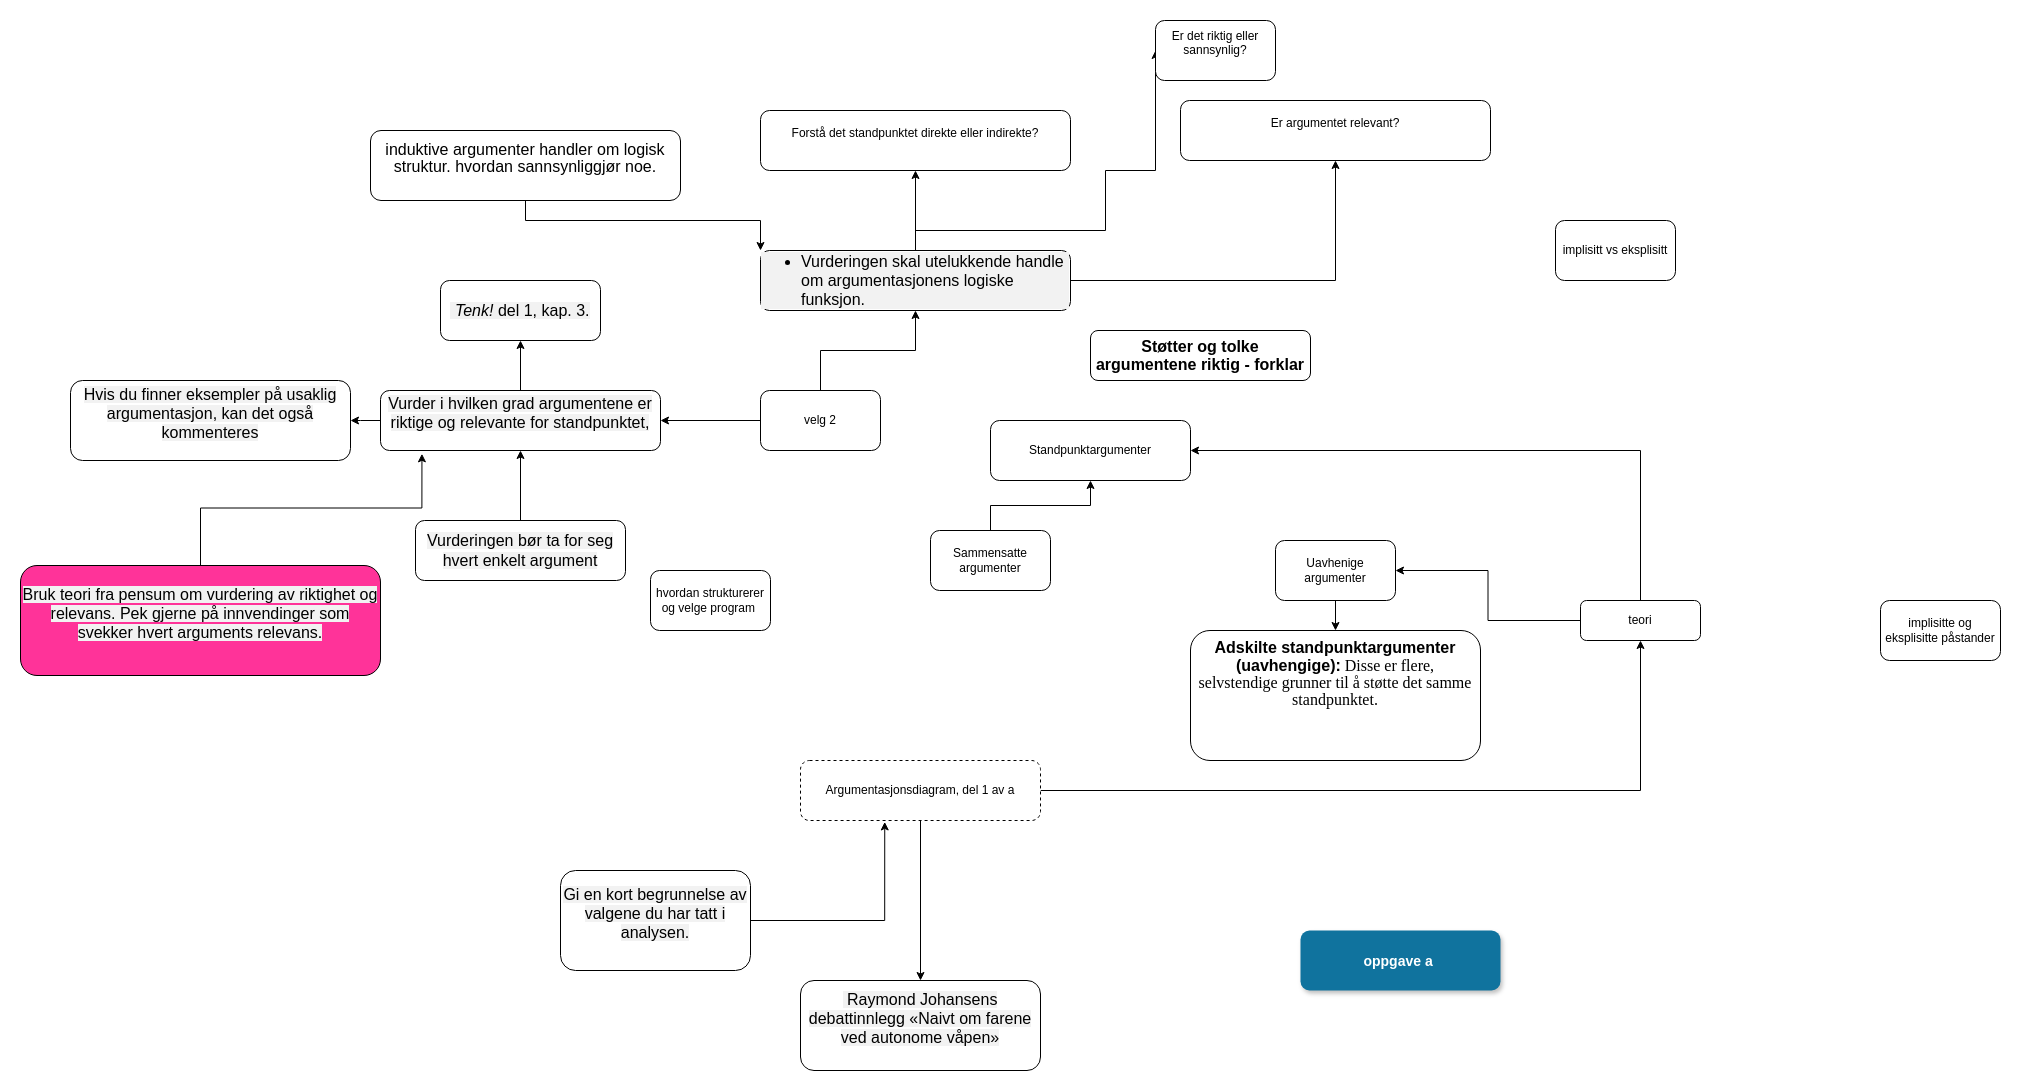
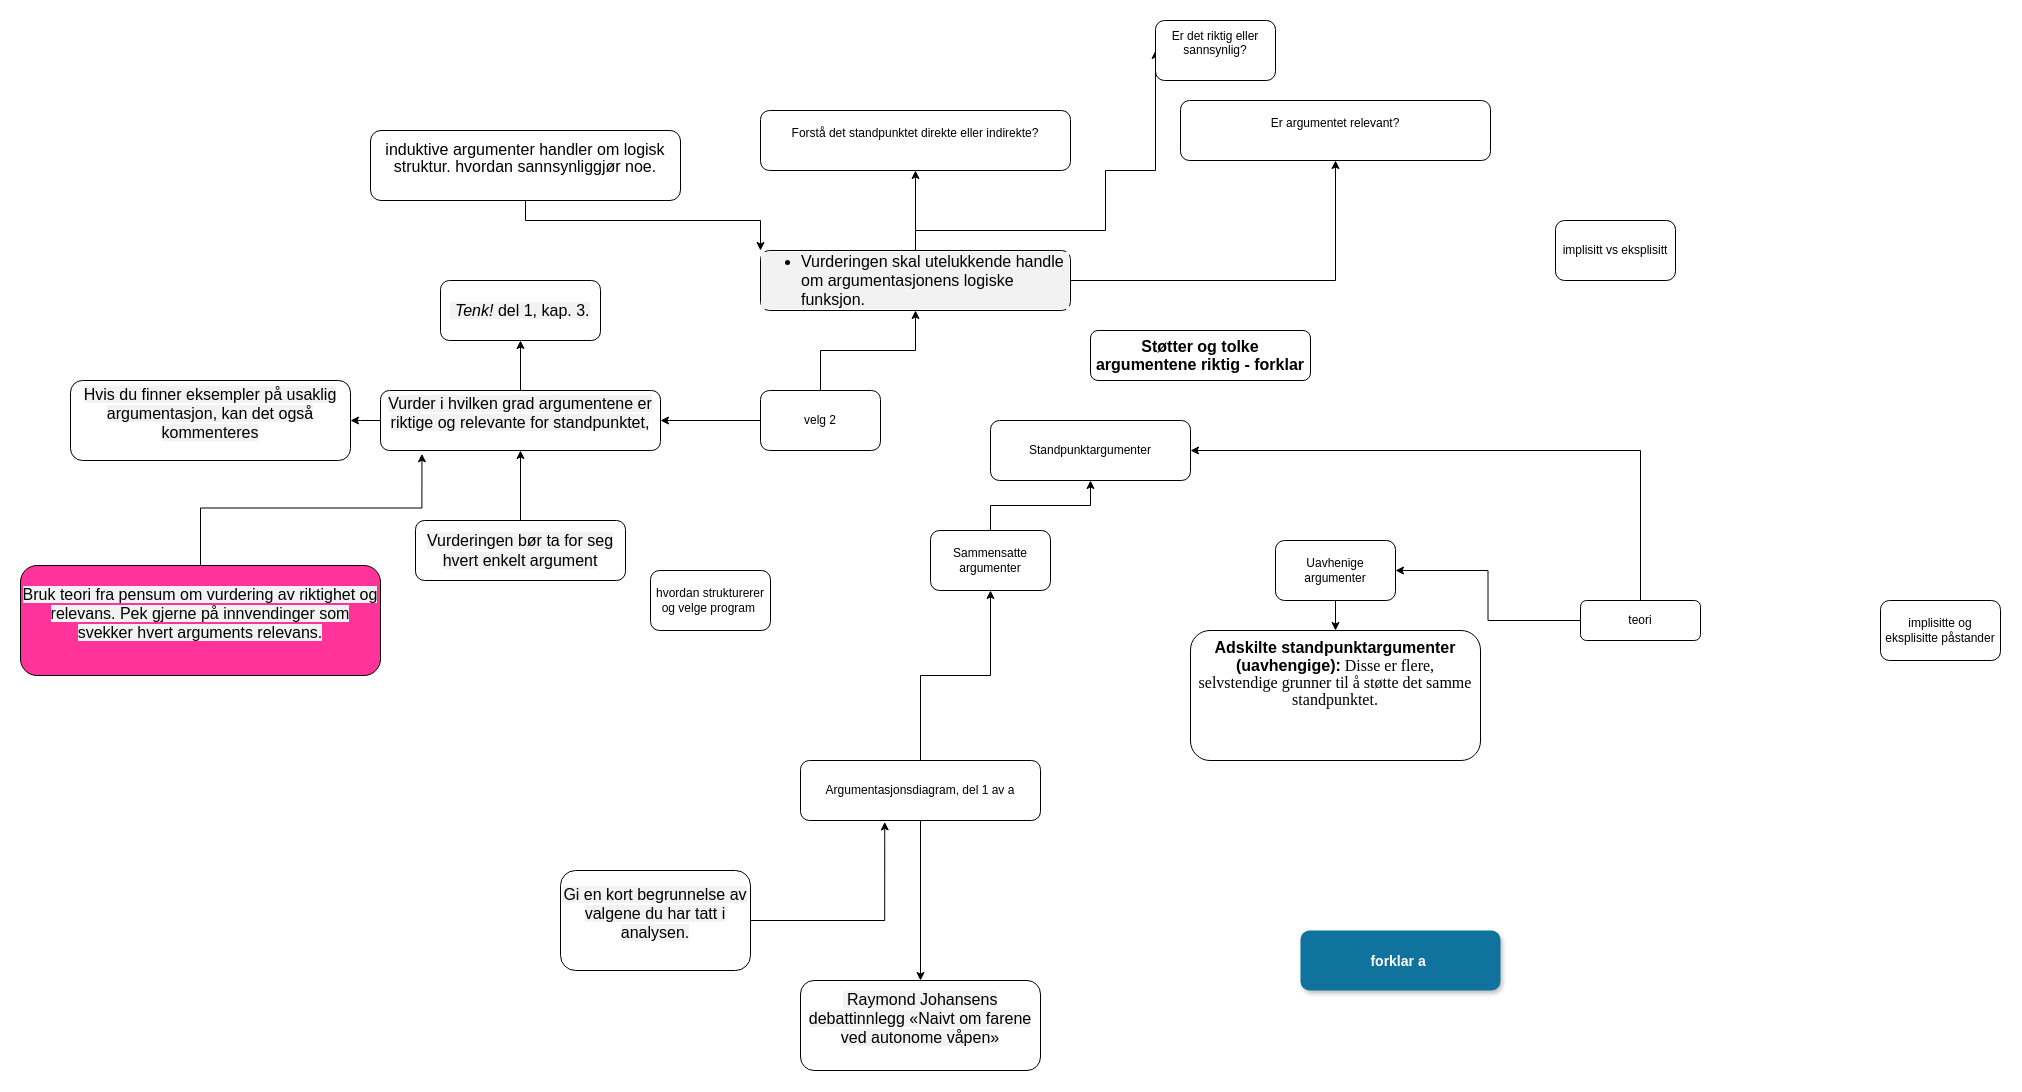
- <mxCell id="5" value="Argumentasjonsdiagram, del 1 av a" style="rounded=1;whiteSpace=wrap;html=1;dashed=1;" vertex="1" parent="1"><mxGeometry x="800" y="760" width="240" height="60" as="geometry" /></mxCell>
+ <mxCell id="5" value="Argumentasjonsdiagram, del 1 av a" style="rounded=1;whiteSpace=wrap;html=1;" vertex="1" parent="1"><mxGeometry x="800" y="760" width="240" height="60" as="geometry" /></mxCell>
- <mxCell id="4" style="edgeStyle=orthogonalEdgeStyle;rounded=0;orthogonalLoop=1;jettySize=auto;html=1;entryX=0.5;entryY=1;entryDx=0;entryDy=0;" edge="1" parent="1" source="5" target="9"><mxGeometry relative="1" as="geometry" /></mxCell>
+ <mxCell id="4" style="edgeStyle=orthogonalEdgeStyle;rounded=0;orthogonalLoop=1;jettySize=auto;html=1;" edge="1" parent="1" source="5" target="11"><mxGeometry relative="1" as="geometry" /></mxCell>
- <mxCell id="2" value="oppgave a " style="rounded=1;fillColor=#10739E;strokeColor=none;shadow=1;gradientColor=none;fontStyle=1;fontColor=#FFFFFF;fontSize=14;" parent="1" vertex="1"><mxGeometry x="1300" y="930" width="200" height="60" as="geometry" /></mxCell>
+ <mxCell id="2" value="forklar a " style="rounded=1;fillColor=#10739E;strokeColor=none;shadow=1;gradientColor=none;fontStyle=1;fontColor=#FFFFFF;fontSize=14;" parent="1" vertex="1"><mxGeometry x="1300" y="930" width="200" height="60" as="geometry" /></mxCell>
